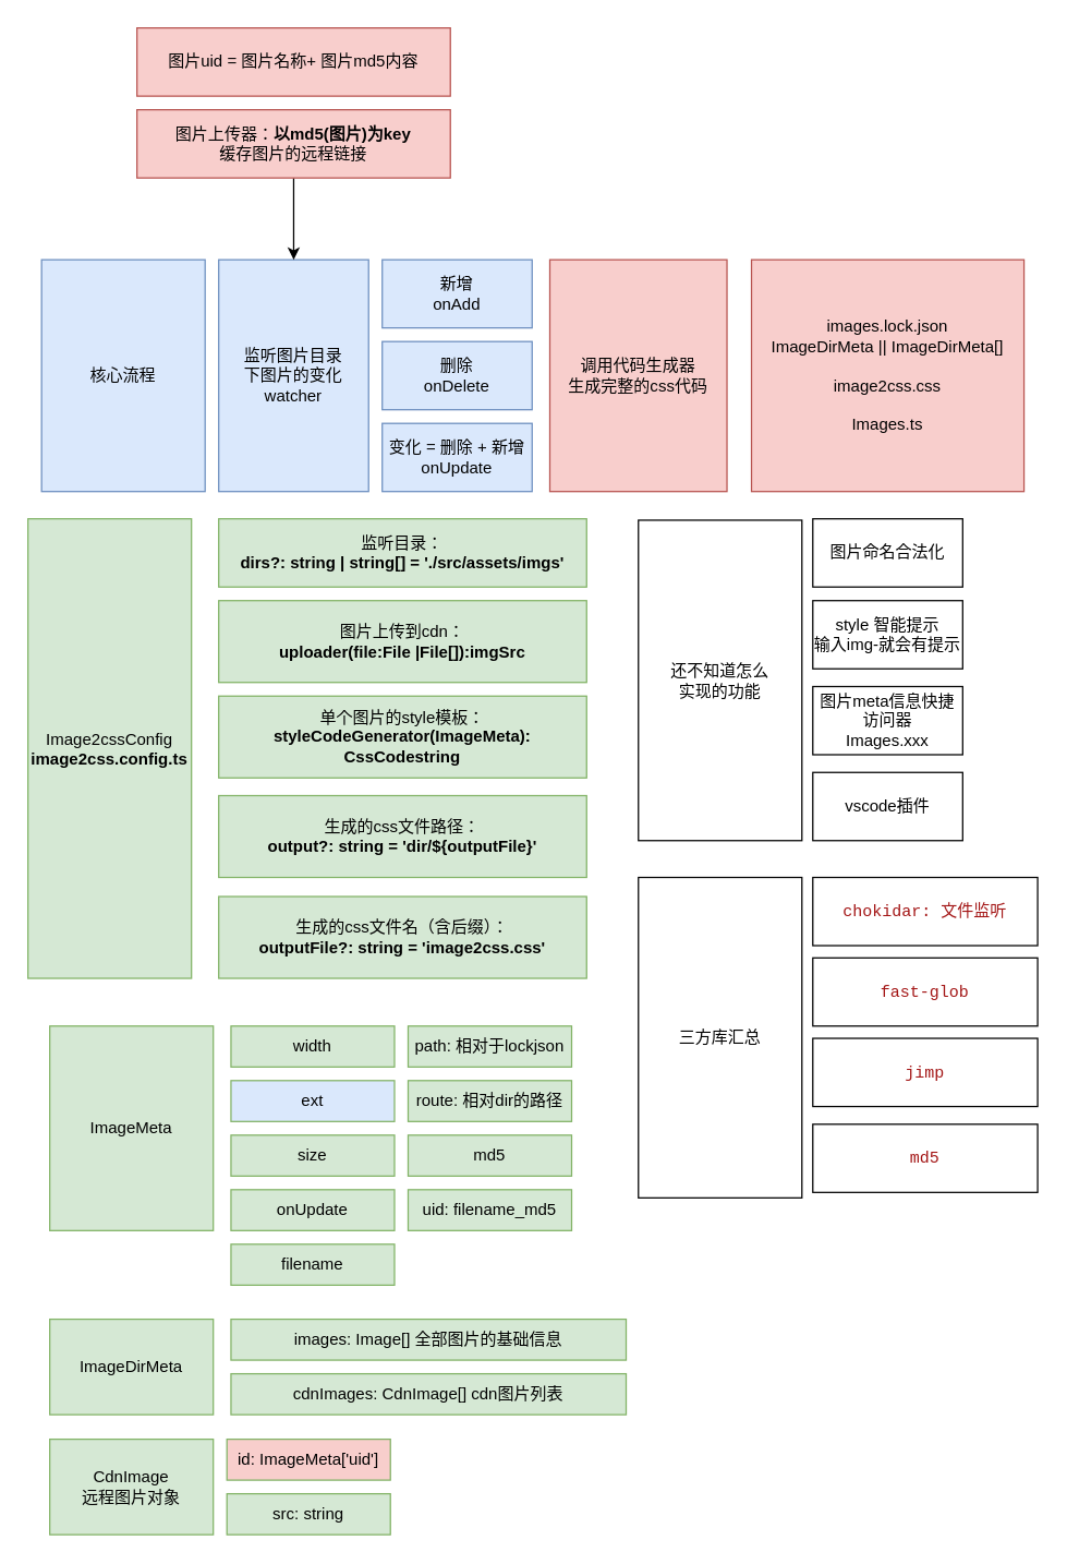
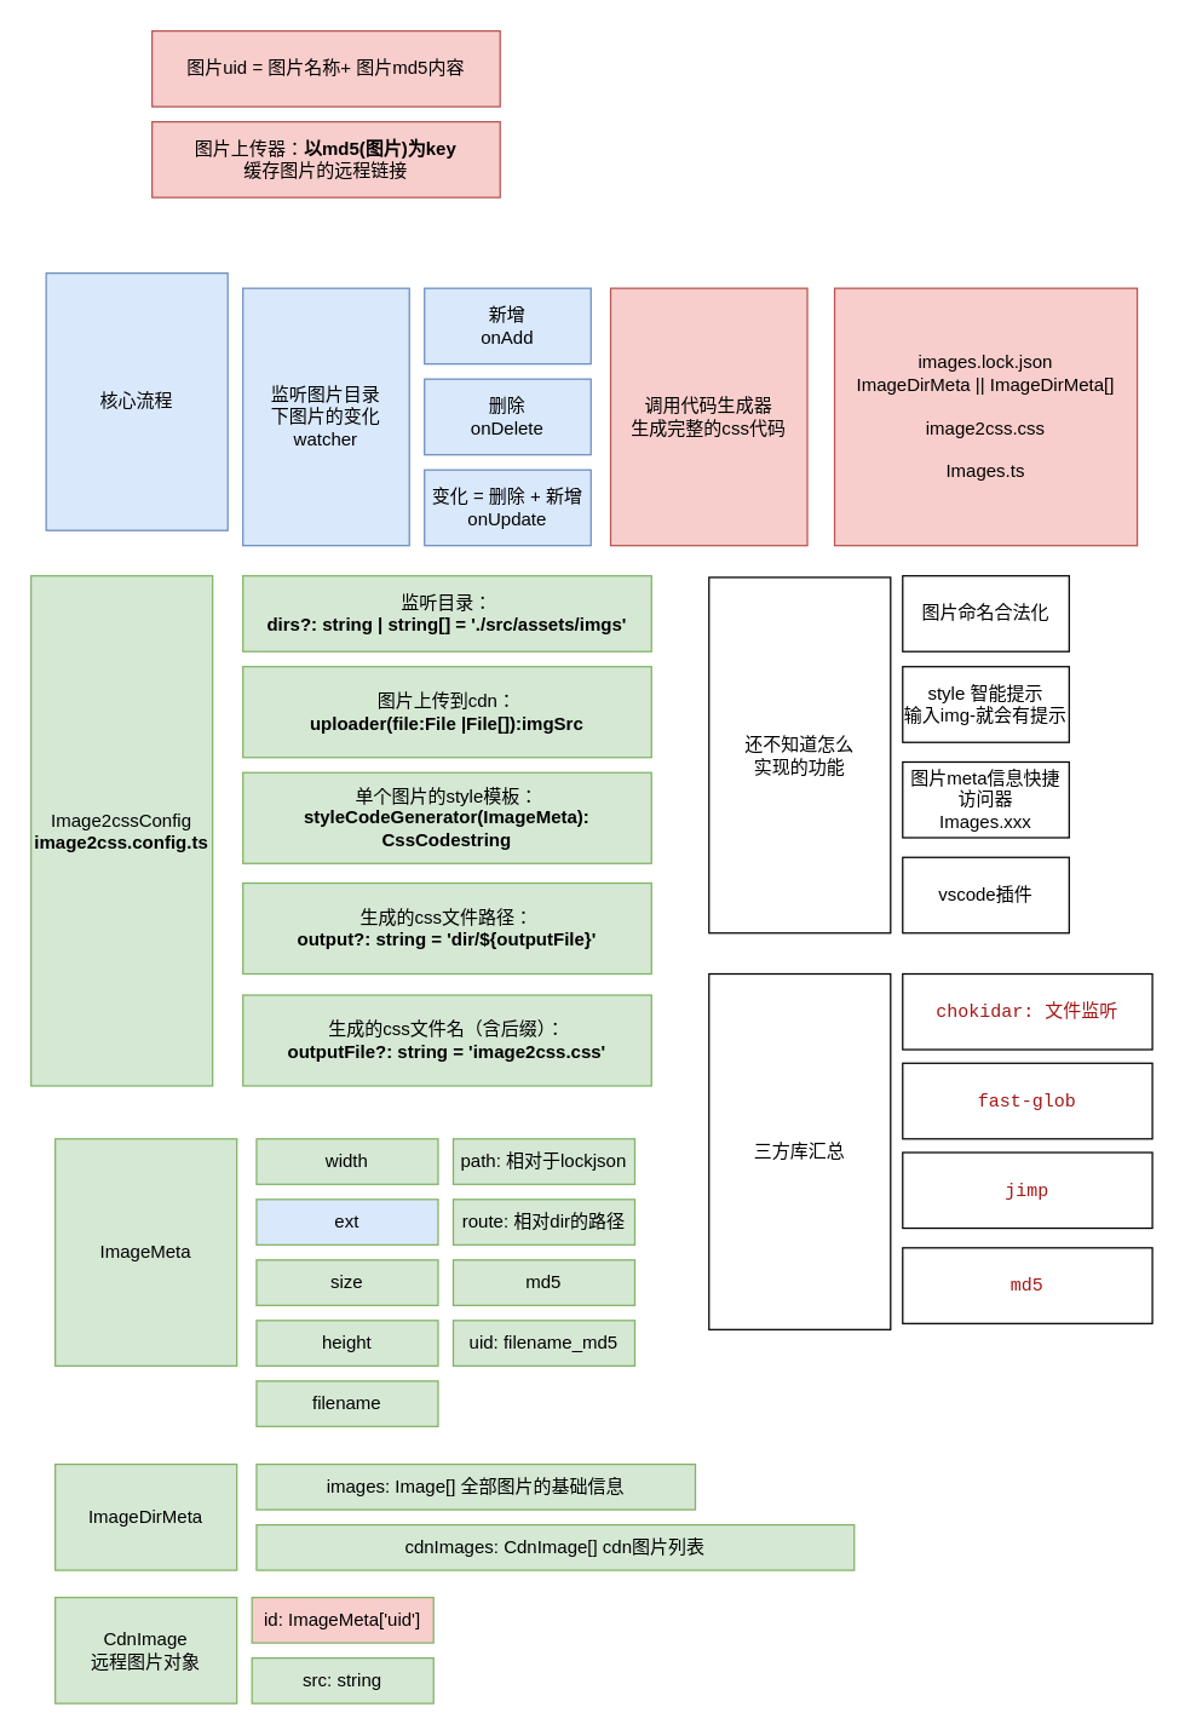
- <mxCell id="11" style="edgeStyle=none;html=1;" parent="1" source="12" target="6" edge="1"><mxGeometry relative="1" as="geometry" /></mxCell>
- <mxCell id="5" value="核心流程" style="rounded=0;whiteSpace=wrap;html=1;fillColor=#dae8fc;strokeColor=#6c8ebf;" parent="1" vertex="1"><mxGeometry x="30" y="190" width="120" height="170" as="geometry" /></mxCell>
+ <mxCell id="5" value="核心流程" style="rounded=0;whiteSpace=wrap;html=1;fillColor=#dae8fc;strokeColor=#6c8ebf;" parent="1" vertex="1"><mxGeometry x="30" y="180" width="120" height="170" as="geometry" /></mxCell>
- <mxCell id="27" value="onUpdate" style="rounded=0;whiteSpace=wrap;html=1;fillColor=#d5e8d4;strokeColor=#82b366;" parent="1" vertex="1"><mxGeometry x="169" y="872" width="120" height="30" as="geometry" /></mxCell>
+ <mxCell id="27" value="height" style="rounded=0;whiteSpace=wrap;html=1;fillColor=#d5e8d4;strokeColor=#82b366;" parent="1" vertex="1"><mxGeometry x="169" y="872" width="120" height="30" as="geometry" /></mxCell>
- <mxCell id="29" value="cdnImages: CdnImage[] cdn图片列表" style="rounded=0;whiteSpace=wrap;html=1;fillColor=#d5e8d4;strokeColor=#82b366;" parent="1" vertex="1"><mxGeometry x="169" y="1007" width="290" height="30" as="geometry" /></mxCell>
+ <mxCell id="29" value="cdnImages: CdnImage[] cdn图片列表" style="rounded=0;whiteSpace=wrap;html=1;fillColor=#d5e8d4;strokeColor=#82b366;" parent="1" vertex="1"><mxGeometry x="169" y="1007" width="395" height="30" as="geometry" /></mxCell>
